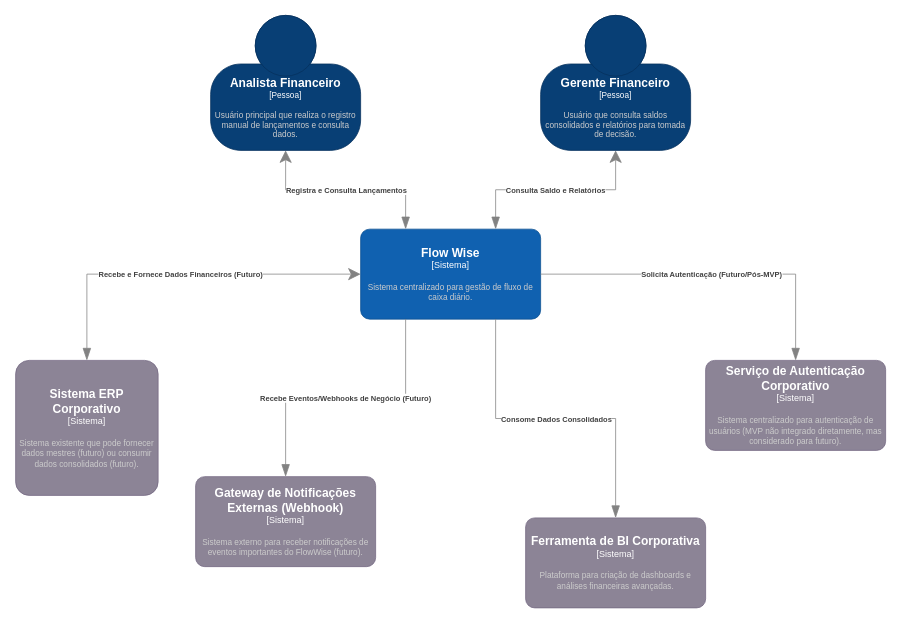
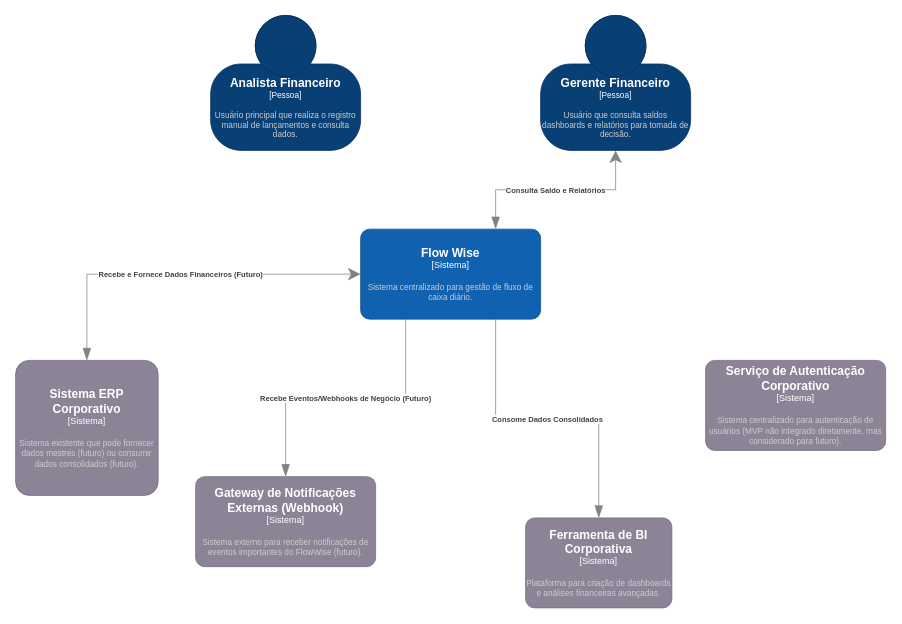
- <mxCell id="4" value="&lt;font style=&quot;font-size: 16px&quot;&gt;&lt;b&gt;Gerente Financeiro&lt;/b&gt;&lt;/font&gt;&lt;div&gt;[Pessoa]&lt;/div&gt;&lt;br&gt;&lt;div&gt;&lt;font style=&quot;font-size: 11px&quot;&gt;&lt;font color=&quot;#cccccc&quot;&gt;Usuário que consulta saldos consolidados e relatórios para tomada de decisão.&lt;/font&gt;&lt;/div&gt;" style="html=1;fontSize=11;dashed=0;whiteSpace=wrap;fillColor=#083F75;strokeColor=#06315C;fontColor=#ffffff;shape=mxgraph.c4.person2;align=center;metaEdit=1;points=[[0.5,0,0],[1,0.5,0],[1,0.75,0],[0.75,1,0],[0.5,1,0],[0.25,1,0],[0,0.75,0],[0,0.5,0]];resizable=0;flipV=0;" parent="1" vertex="1"><mxGeometry x="720" y="20" width="200" height="180" as="geometry" /></mxCell>
+ <mxCell id="4" value="&lt;font style=&quot;font-size: 16px&quot;&gt;&lt;b&gt;Gerente Financeiro&lt;/b&gt;&lt;/font&gt;&lt;div&gt;[Pessoa]&lt;/div&gt;&lt;br&gt;&lt;div&gt;&lt;font style=&quot;font-size: 11px&quot;&gt;&lt;font color=&quot;#cccccc&quot;&gt;Usuário que consulta saldos dashboards e relatórios para tomada de decisão.&lt;/font&gt;&lt;/div&gt;" style="html=1;fontSize=11;dashed=0;whiteSpace=wrap;fillColor=#083F75;strokeColor=#06315C;fontColor=#ffffff;shape=mxgraph.c4.person2;align=center;metaEdit=1;points=[[0.5,0,0],[1,0.5,0],[1,0.75,0],[0.75,1,0],[0.5,1,0],[0.25,1,0],[0,0.75,0],[0,0.5,0]];resizable=0;flipV=0;" parent="1" vertex="1"><mxGeometry x="720" y="20" width="200" height="180" as="geometry" /></mxCell>
- <mxCell id="6" value="&lt;div style=&quot;text-align: left&quot;&gt;&lt;div style=&quot;text-align: center&quot;&gt;&lt;b&gt;Registra e Consulta Lançamentos&lt;/b&gt;&lt;/div&gt;" style="endArrow=blockThin;html=1;fontSize=10;fontColor=#404040;strokeWidth=1;endFill=1;strokeColor=#828282;elbow=vertical;metaEdit=1;endSize=14;startSize=14;jumpStyle=arc;jumpSize=16;rounded=0;edgeStyle=orthogonalEdgeStyle;exitX=0.5;exitY=1;exitDx=0;exitDy=0;exitPerimeter=0;entryX=0.25;entryY=0;entryDx=0;entryDy=0;entryPerimeter=0;startArrow=classic;startFill=1;" parent="1" source="2" target="3" edge="1"><mxGeometry width="240" relative="1" as="geometry"><mxPoint x="760" y="340" as="sourcePoint" /><mxPoint x="1000" y="340" as="targetPoint" /></mxGeometry></mxCell>
- <mxCell id="12" value="&lt;div style=&quot;text-align: left&quot;&gt;&lt;div style=&quot;text-align: center&quot;&gt;&lt;b&gt;Solicita Autenticação (Futuro/Pós-MVP)&lt;/b&gt;&lt;/div&gt;" style="endArrow=blockThin;html=1;fontSize=10;fontColor=#404040;strokeWidth=1;endFill=1;strokeColor=#828282;elbow=vertical;metaEdit=1;endSize=14;startSize=14;jumpStyle=arc;jumpSize=16;rounded=0;edgeStyle=orthogonalEdgeStyle;exitX=1;exitY=0.5;exitDx=0;exitDy=0;exitPerimeter=0;startArrow=none;startFill=0;entryX=0.5;entryY=0;entryDx=0;entryDy=0;entryPerimeter=0;" parent="1" source="3" target="11" edge="1"><mxGeometry width="240" relative="1" as="geometry"><mxPoint x="720" y="420" as="sourcePoint" /><mxPoint x="900" y="690" as="targetPoint" /></mxGeometry></mxCell>
- <mxCell id="9" value="&lt;font style=&quot;font-size: 16px&quot;&gt;&lt;b&gt;Ferramenta de BI Corporativa&lt;/b&gt;&lt;/font&gt;&lt;div&gt;[Sistema]&lt;/div&gt;&lt;br&gt;&lt;div&gt;&lt;font style=&quot;font-size: 11px&quot;&gt;&lt;font color=&quot;#cccccc&quot;&gt;Plataforma para criação de dashboards e análises financeiras avançadas.&lt;/font&gt;&lt;/div&gt;" style="rounded=1;whiteSpace=wrap;html=1;labelBackgroundColor=none;fillColor=#8C8496;fontColor=#ffffff;align=center;arcSize=10;strokeColor=#736782;metaEdit=1;resizable=0;points=[[0.25,0,0],[0.5,0,0],[0.75,0,0],[1,0.25,0],[1,0.5,0],[1,0.75,0],[0.75,1,0],[0.5,1,0],[0.25,1,0],[0,0.75,0],[0,0.5,0],[0,0.25,0]];" parent="1" vertex="1"><mxGeometry x="700" y="690" width="240" height="120" as="geometry" /></mxCell>
+ <mxCell id="9" value="&lt;font style=&quot;font-size: 16px&quot;&gt;&lt;b&gt;Ferramenta de BI Corporativa&lt;/b&gt;&lt;/font&gt;&lt;div&gt;[Sistema]&lt;/div&gt;&lt;br&gt;&lt;div&gt;&lt;font style=&quot;font-size: 11px&quot;&gt;&lt;font color=&quot;#cccccc&quot;&gt;Plataforma para criação de dashboards e análises financeiras avançadas.&lt;/font&gt;&lt;/div&gt;" style="rounded=1;whiteSpace=wrap;html=1;labelBackgroundColor=none;fillColor=#8C8496;fontColor=#ffffff;align=center;arcSize=10;strokeColor=#736782;metaEdit=1;resizable=0;points=[[0.25,0,0],[0.5,0,0],[0.75,0,0],[1,0.25,0],[1,0.5,0],[1,0.75,0],[0.75,1,0],[0.5,1,0],[0.25,1,0],[0,0.75,0],[0,0.5,0],[0,0.25,0]];" parent="1" vertex="1"><mxGeometry x="700" y="690" width="195" height="120" as="geometry" /></mxCell>
